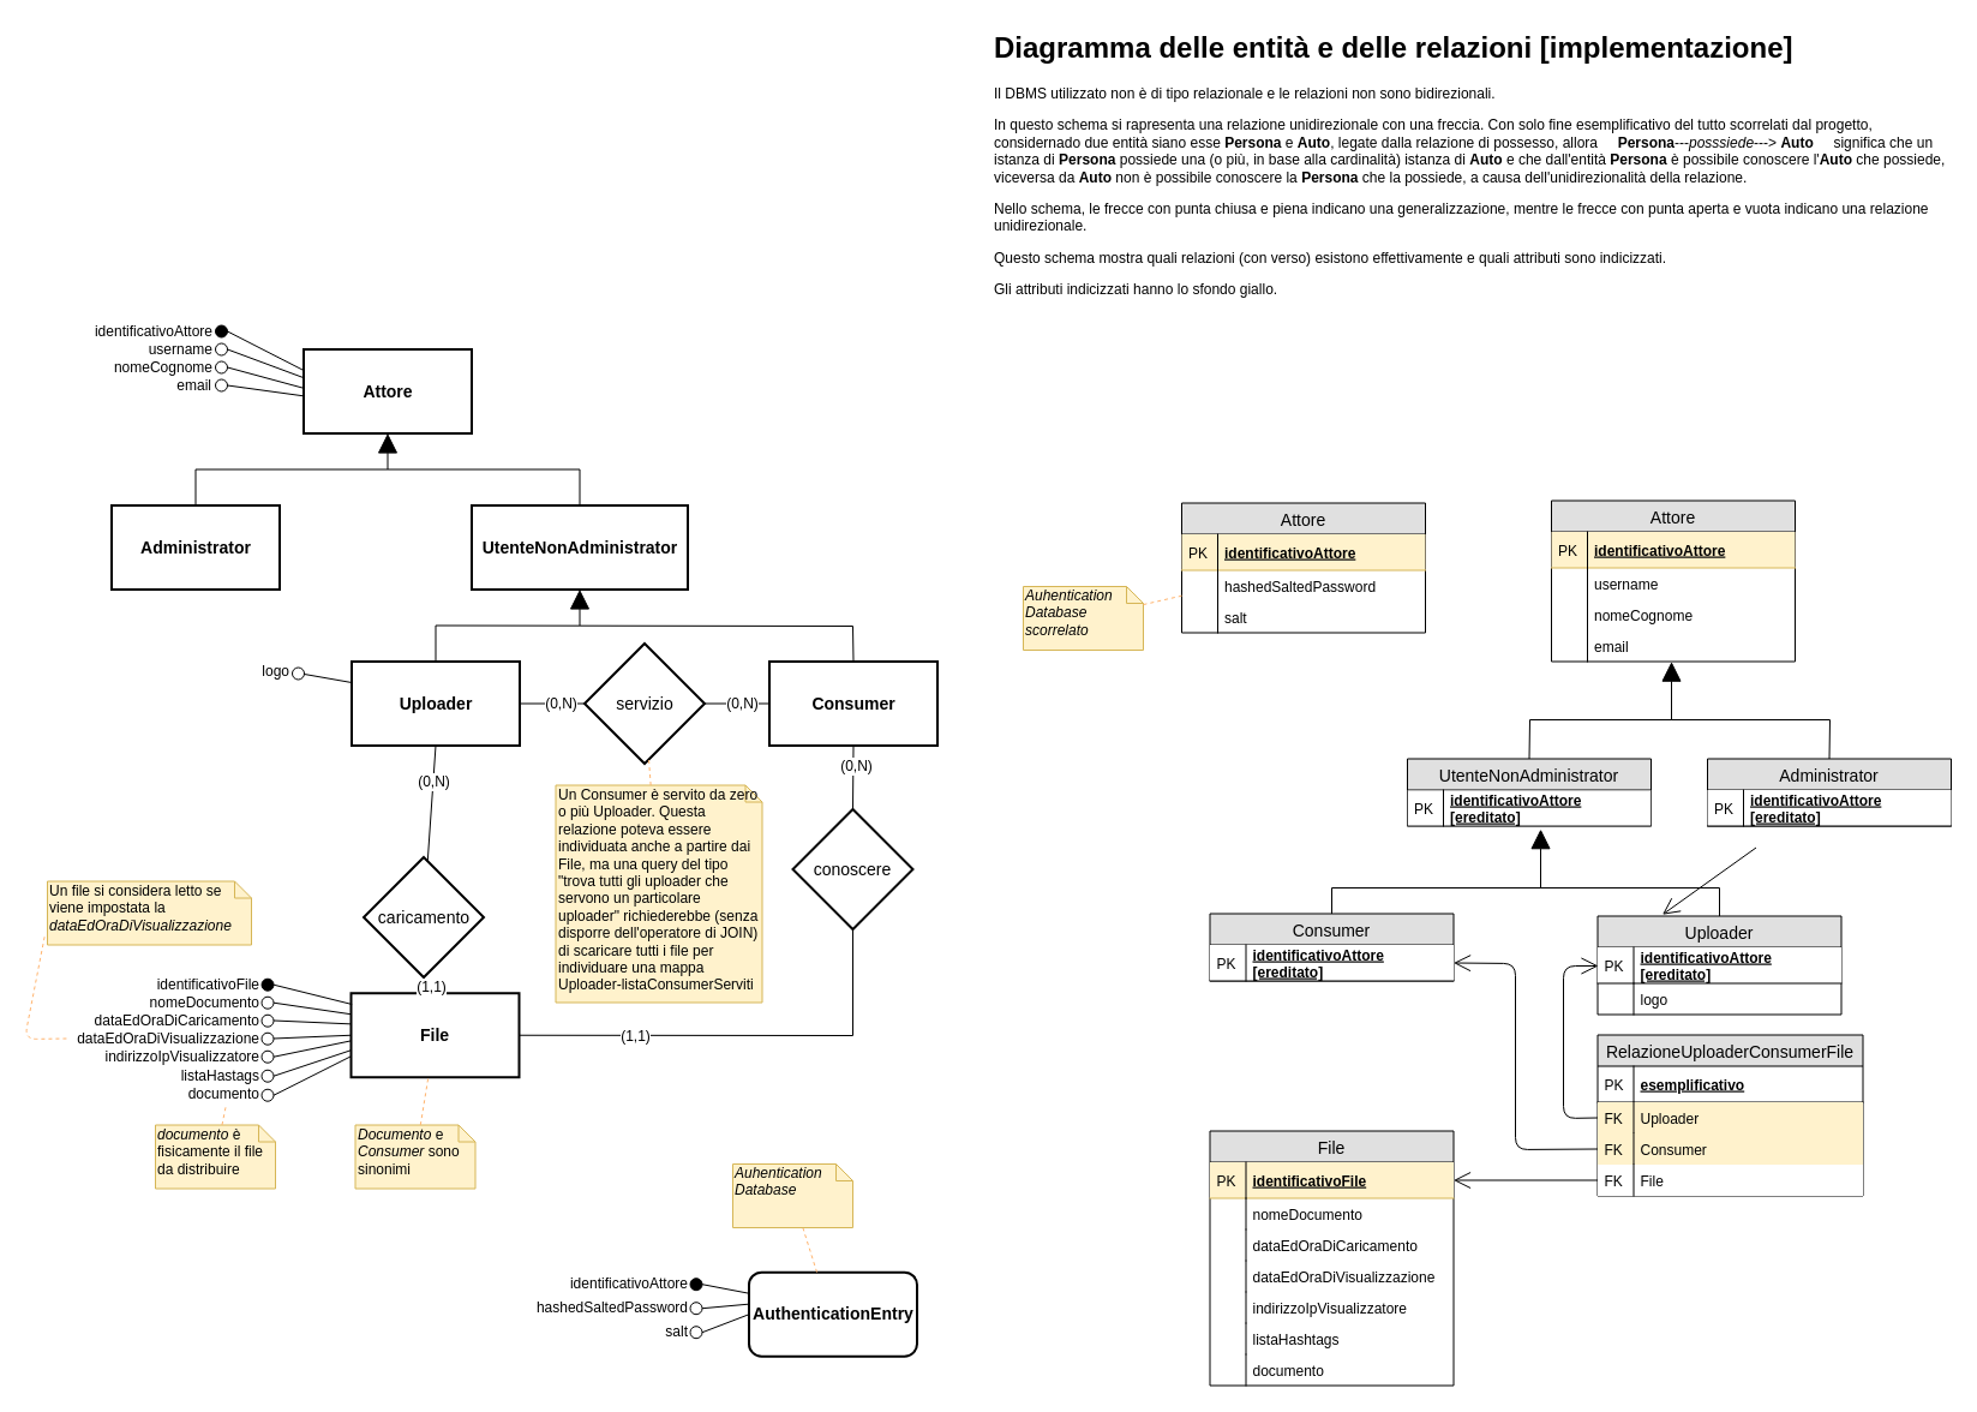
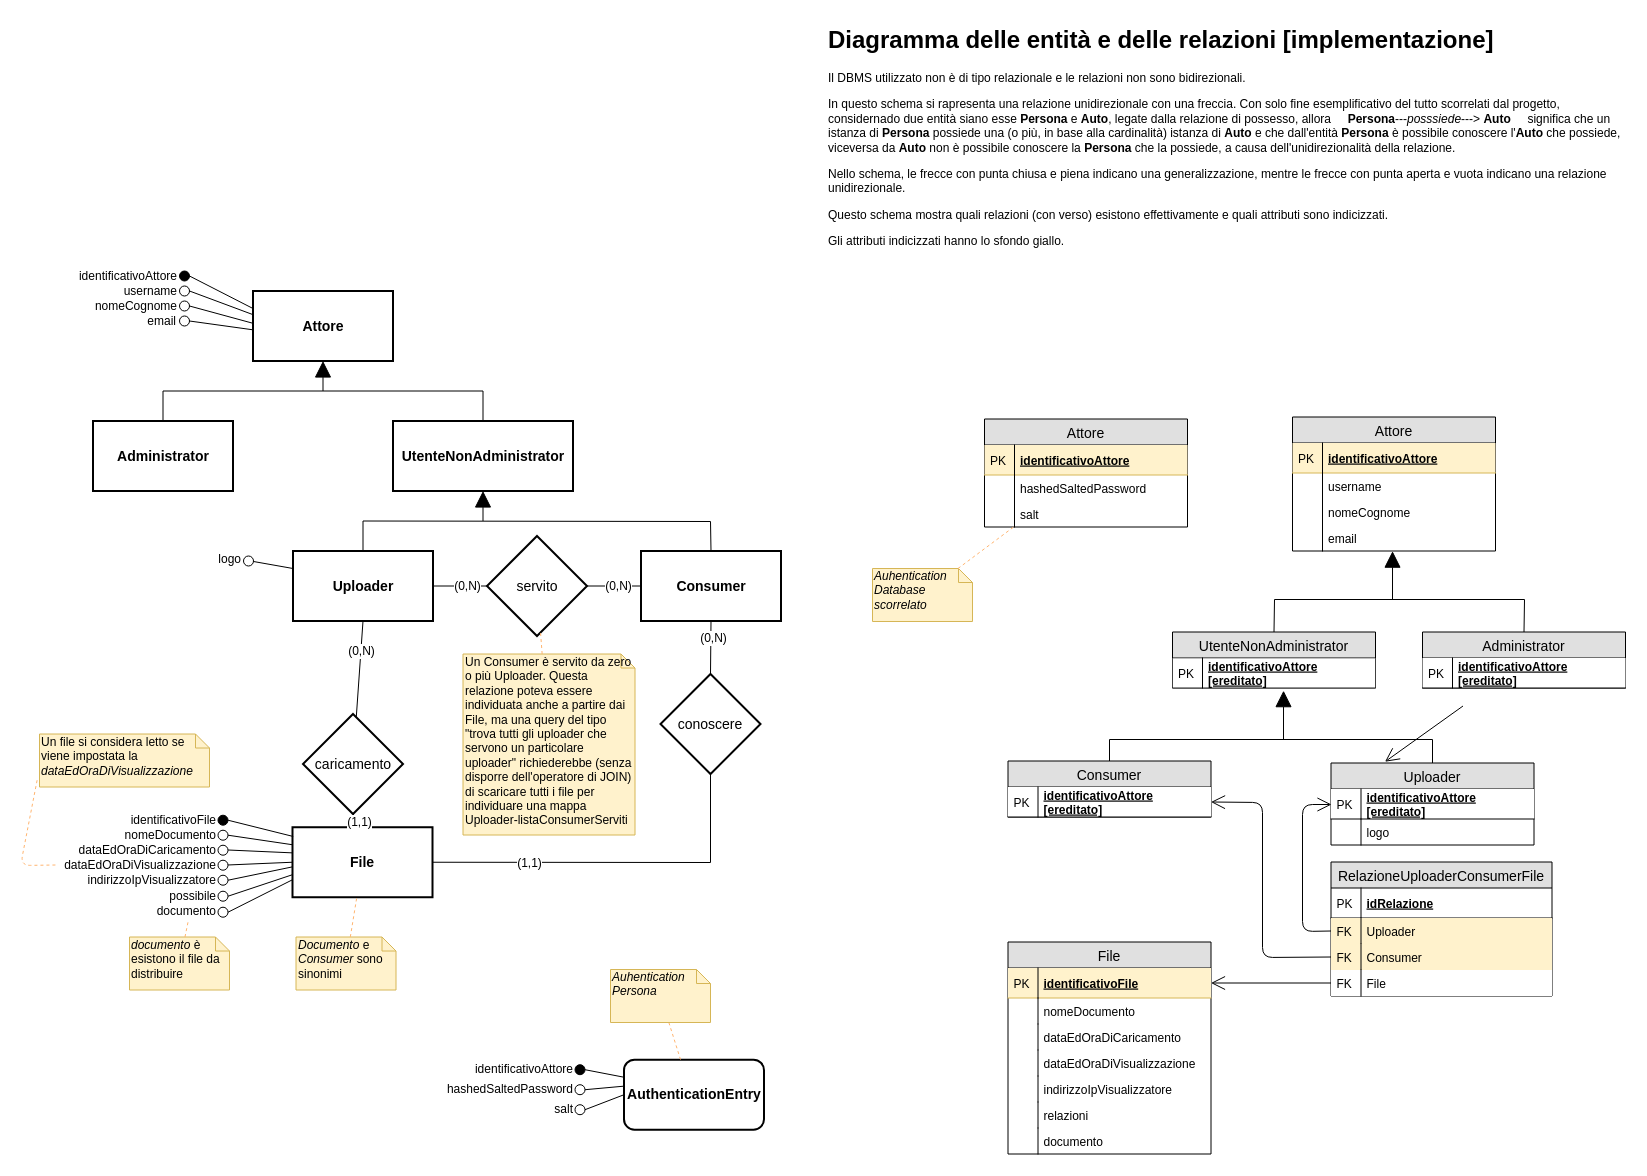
- <mxCell id="204" value="&lt;i&gt;Auhentication&lt;br&gt;Database&lt;br&gt;scorrelato&lt;br&gt;&lt;/i&gt;" style="shape=note;whiteSpace=wrap;html=1;size=14;verticalAlign=top;align=left;spacingTop=-6;fillColor=#fff2cc;strokeColor=#d6b656;" vertex="1" parent="1"><mxGeometry x="852" y="488" width="100" height="53" as="geometry" /></mxCell>
+ <mxCell id="204" value="&lt;i&gt;Auhentication&lt;br&gt;Database&lt;br&gt;scorrelato&lt;br&gt;&lt;/i&gt;" style="shape=note;whiteSpace=wrap;html=1;size=14;verticalAlign=top;align=left;spacingTop=-6;fillColor=#fff2cc;strokeColor=#d6b656;" vertex="1" parent="1"><mxGeometry x="872" y="568" width="100" height="53" as="geometry" /></mxCell>
- <mxCell id="133" value="servizio" style="shape=rhombus;strokeWidth=2;fontSize=17;perimeter=rhombusPerimeter;whiteSpace=wrap;html=1;align=center;fontSize=14;" parent="1" vertex="1"><mxGeometry x="486.5" y="535.5" width="100" height="100" as="geometry" /></mxCell>
+ <mxCell id="133" value="servito" style="shape=rhombus;strokeWidth=2;fontSize=17;perimeter=rhombusPerimeter;whiteSpace=wrap;html=1;align=center;fontSize=14;" parent="1" vertex="1"><mxGeometry x="486.5" y="535.5" width="100" height="100" as="geometry" /></mxCell>
- <mxCell id="110" value="listaHastags" style="text;html=1;strokeColor=none;fillColor=none;align=right;verticalAlign=middle;whiteSpace=wrap;rounded=0;labelBackgroundColor=none;" parent="104" vertex="1"><mxGeometry width="110" height="20" as="geometry" /></mxCell>
+ <mxCell id="110" value="possibile" style="text;html=1;strokeColor=none;fillColor=none;align=right;verticalAlign=middle;whiteSpace=wrap;rounded=0;labelBackgroundColor=none;" parent="104" vertex="1"><mxGeometry width="110" height="20" as="geometry" /></mxCell>
- <mxCell id="158" value="esemplificativo" style="shape=partialRectangle;top=0;left=0;right=0;bottom=1;align=left;verticalAlign=middle;fillColor=none;spacingLeft=34;spacingRight=4;overflow=hidden;rotatable=0;points=[[0,0.5],[1,0.5]];portConstraint=eastwest;dropTarget=0;fontStyle=5;fontSize=12;" vertex="1" parent="157"><mxGeometry y="26" width="221" height="30" as="geometry" /></mxCell>
+ <mxCell id="158" value="idRelazione" style="shape=partialRectangle;top=0;left=0;right=0;bottom=1;align=left;verticalAlign=middle;fillColor=none;spacingLeft=34;spacingRight=4;overflow=hidden;rotatable=0;points=[[0,0.5],[1,0.5]];portConstraint=eastwest;dropTarget=0;fontStyle=5;fontSize=12;" vertex="1" parent="157"><mxGeometry y="26" width="221" height="30" as="geometry" /></mxCell>
- <mxCell id="49" value="&lt;i&gt;documento &lt;/i&gt;è&lt;br&gt;fisicamente il file da distribuire" style="shape=note;whiteSpace=wrap;html=1;size=14;verticalAlign=top;align=left;spacingTop=-6;fillColor=#fff2cc;strokeColor=#d6b656;" parent="48" vertex="1"><mxGeometry width="100" height="53" as="geometry" /></mxCell>
+ <mxCell id="49" value="&lt;i&gt;documento &lt;/i&gt;è&lt;br&gt;esistono il file da distribuire" style="shape=note;whiteSpace=wrap;html=1;size=14;verticalAlign=top;align=left;spacingTop=-6;fillColor=#fff2cc;strokeColor=#d6b656;" parent="48" vertex="1"><mxGeometry width="100" height="53" as="geometry" /></mxCell>
- <mxCell id="132" value="&lt;i&gt;Auhentication&lt;br&gt;Database&lt;br&gt;&lt;/i&gt;" style="shape=note;whiteSpace=wrap;html=1;size=14;verticalAlign=top;align=left;spacingTop=-6;fillColor=#fff2cc;strokeColor=#d6b656;" parent="1" vertex="1"><mxGeometry x="610" y="969" width="100" height="53" as="geometry" /></mxCell>
+ <mxCell id="132" value="&lt;i&gt;Auhentication&lt;br&gt;Persona&lt;br&gt;&lt;/i&gt;" style="shape=note;whiteSpace=wrap;html=1;size=14;verticalAlign=top;align=left;spacingTop=-6;fillColor=#fff2cc;strokeColor=#d6b656;" parent="1" vertex="1"><mxGeometry x="610" y="969" width="100" height="53" as="geometry" /></mxCell>
- <mxCell id="153" value="listaHashtags" style="shape=partialRectangle;top=0;left=0;right=0;bottom=0;align=left;verticalAlign=top;fillColor=none;spacingLeft=34;spacingRight=4;overflow=hidden;rotatable=0;points=[[0,0.5],[1,0.5]];portConstraint=eastwest;dropTarget=0;fontSize=12;" vertex="1" parent="142"><mxGeometry y="160" width="203" height="26" as="geometry" /></mxCell>
+ <mxCell id="153" value="relazioni" style="shape=partialRectangle;top=0;left=0;right=0;bottom=0;align=left;verticalAlign=top;fillColor=none;spacingLeft=34;spacingRight=4;overflow=hidden;rotatable=0;points=[[0,0.5],[1,0.5]];portConstraint=eastwest;dropTarget=0;fontSize=12;" vertex="1" parent="142"><mxGeometry y="160" width="203" height="26" as="geometry" /></mxCell>
